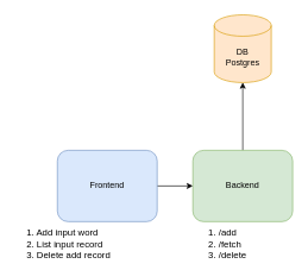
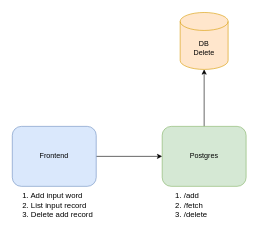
- <mxCell id="6" value="DB&lt;br&gt;Postgres" style="shape=cylinder3;whiteSpace=wrap;html=1;boundedLbl=1;backgroundOutline=1;size=15;fillColor=#ffe6cc;strokeColor=#d79b00;" vertex="1" parent="1"><mxGeometry x="300" y="20" width="80" height="95" as="geometry" /></mxCell>
+ <mxCell id="6" value="DB&lt;br&gt;Delete" style="shape=cylinder3;whiteSpace=wrap;html=1;boundedLbl=1;backgroundOutline=1;size=15;fillColor=#ffe6cc;strokeColor=#d79b00;" vertex="1" parent="1"><mxGeometry x="300" y="20" width="80" height="95" as="geometry" /></mxCell>
- <mxCell id="3" value="Frontend" style="rounded=1;whiteSpace=wrap;html=1;fillColor=#dae8fc;strokeColor=#6c8ebf;" vertex="1" parent="1"><mxGeometry x="80" y="210" width="140" height="100" as="geometry" /></mxCell>
+ <mxCell id="3" value="Frontend" style="rounded=1;whiteSpace=wrap;html=1;fillColor=#dae8fc;strokeColor=#6c8ebf;" vertex="1" parent="1"><mxGeometry x="20" y="210" width="140" height="100" as="geometry" /></mxCell>
- <mxCell id="5" value="Backend" style="rounded=1;whiteSpace=wrap;html=1;fillColor=#d5e8d4;strokeColor=#82b366;" vertex="1" parent="1"><mxGeometry x="270" y="210" width="140" height="100" as="geometry" /></mxCell>
+ <mxCell id="5" value="Postgres" style="rounded=1;whiteSpace=wrap;html=1;fillColor=#d5e8d4;strokeColor=#82b366;" vertex="1" parent="1"><mxGeometry x="270" y="210" width="140" height="100" as="geometry" /></mxCell>
